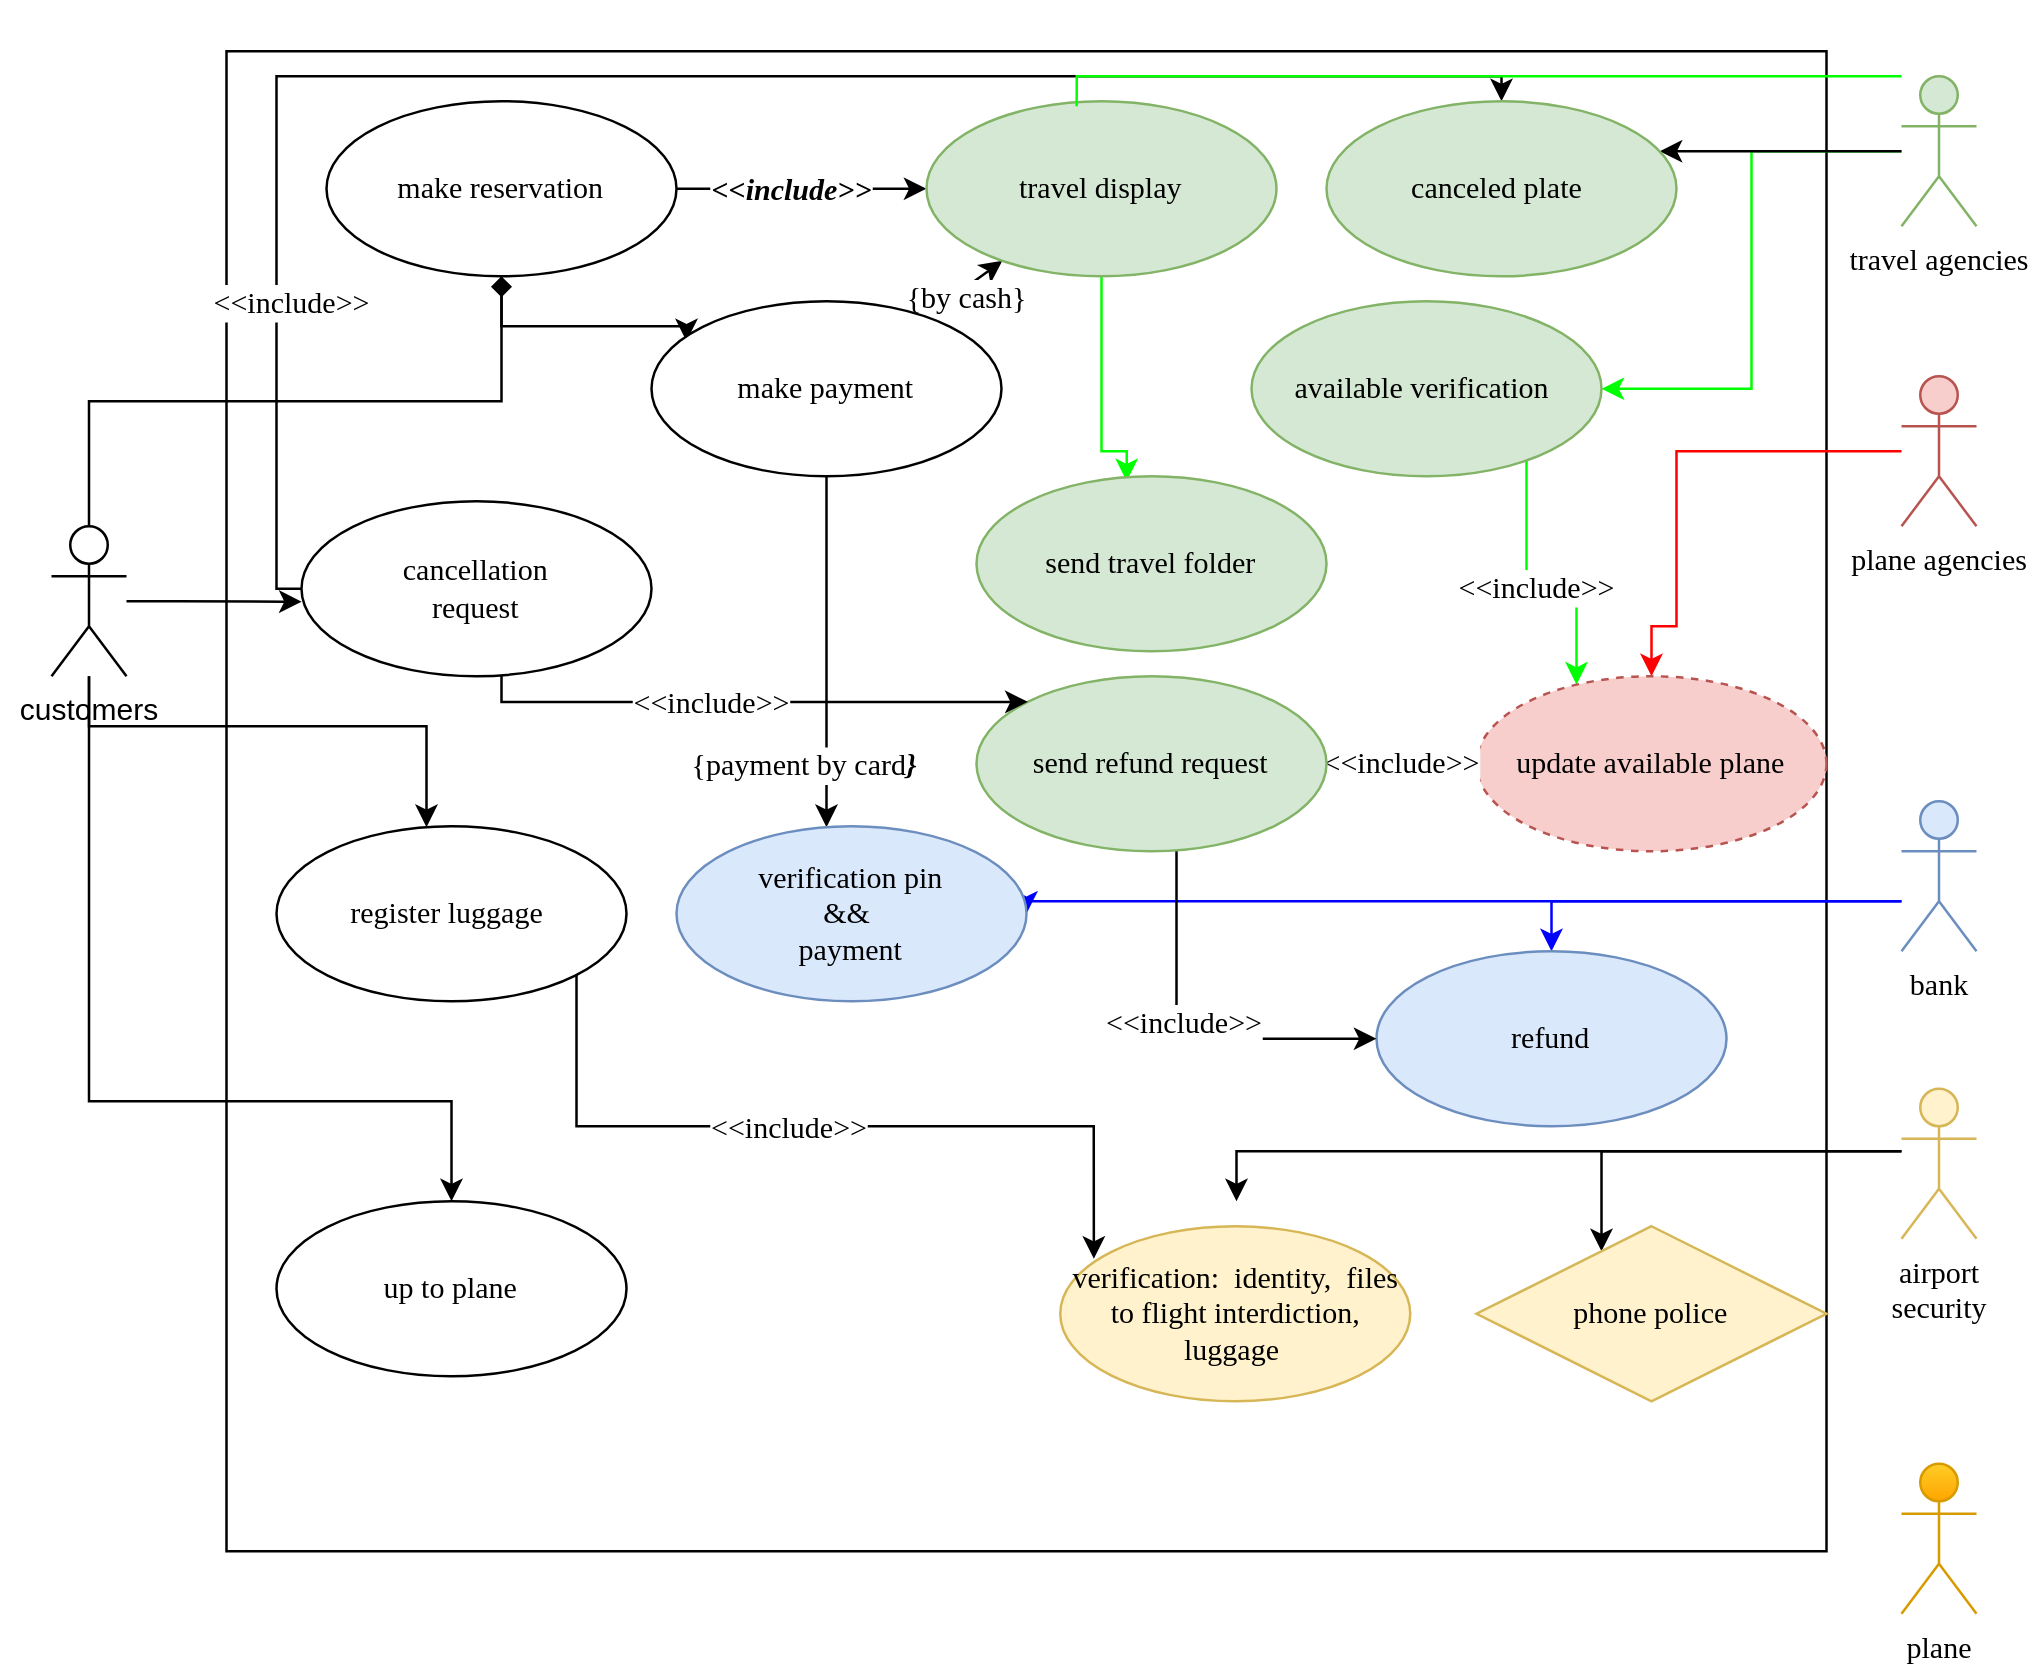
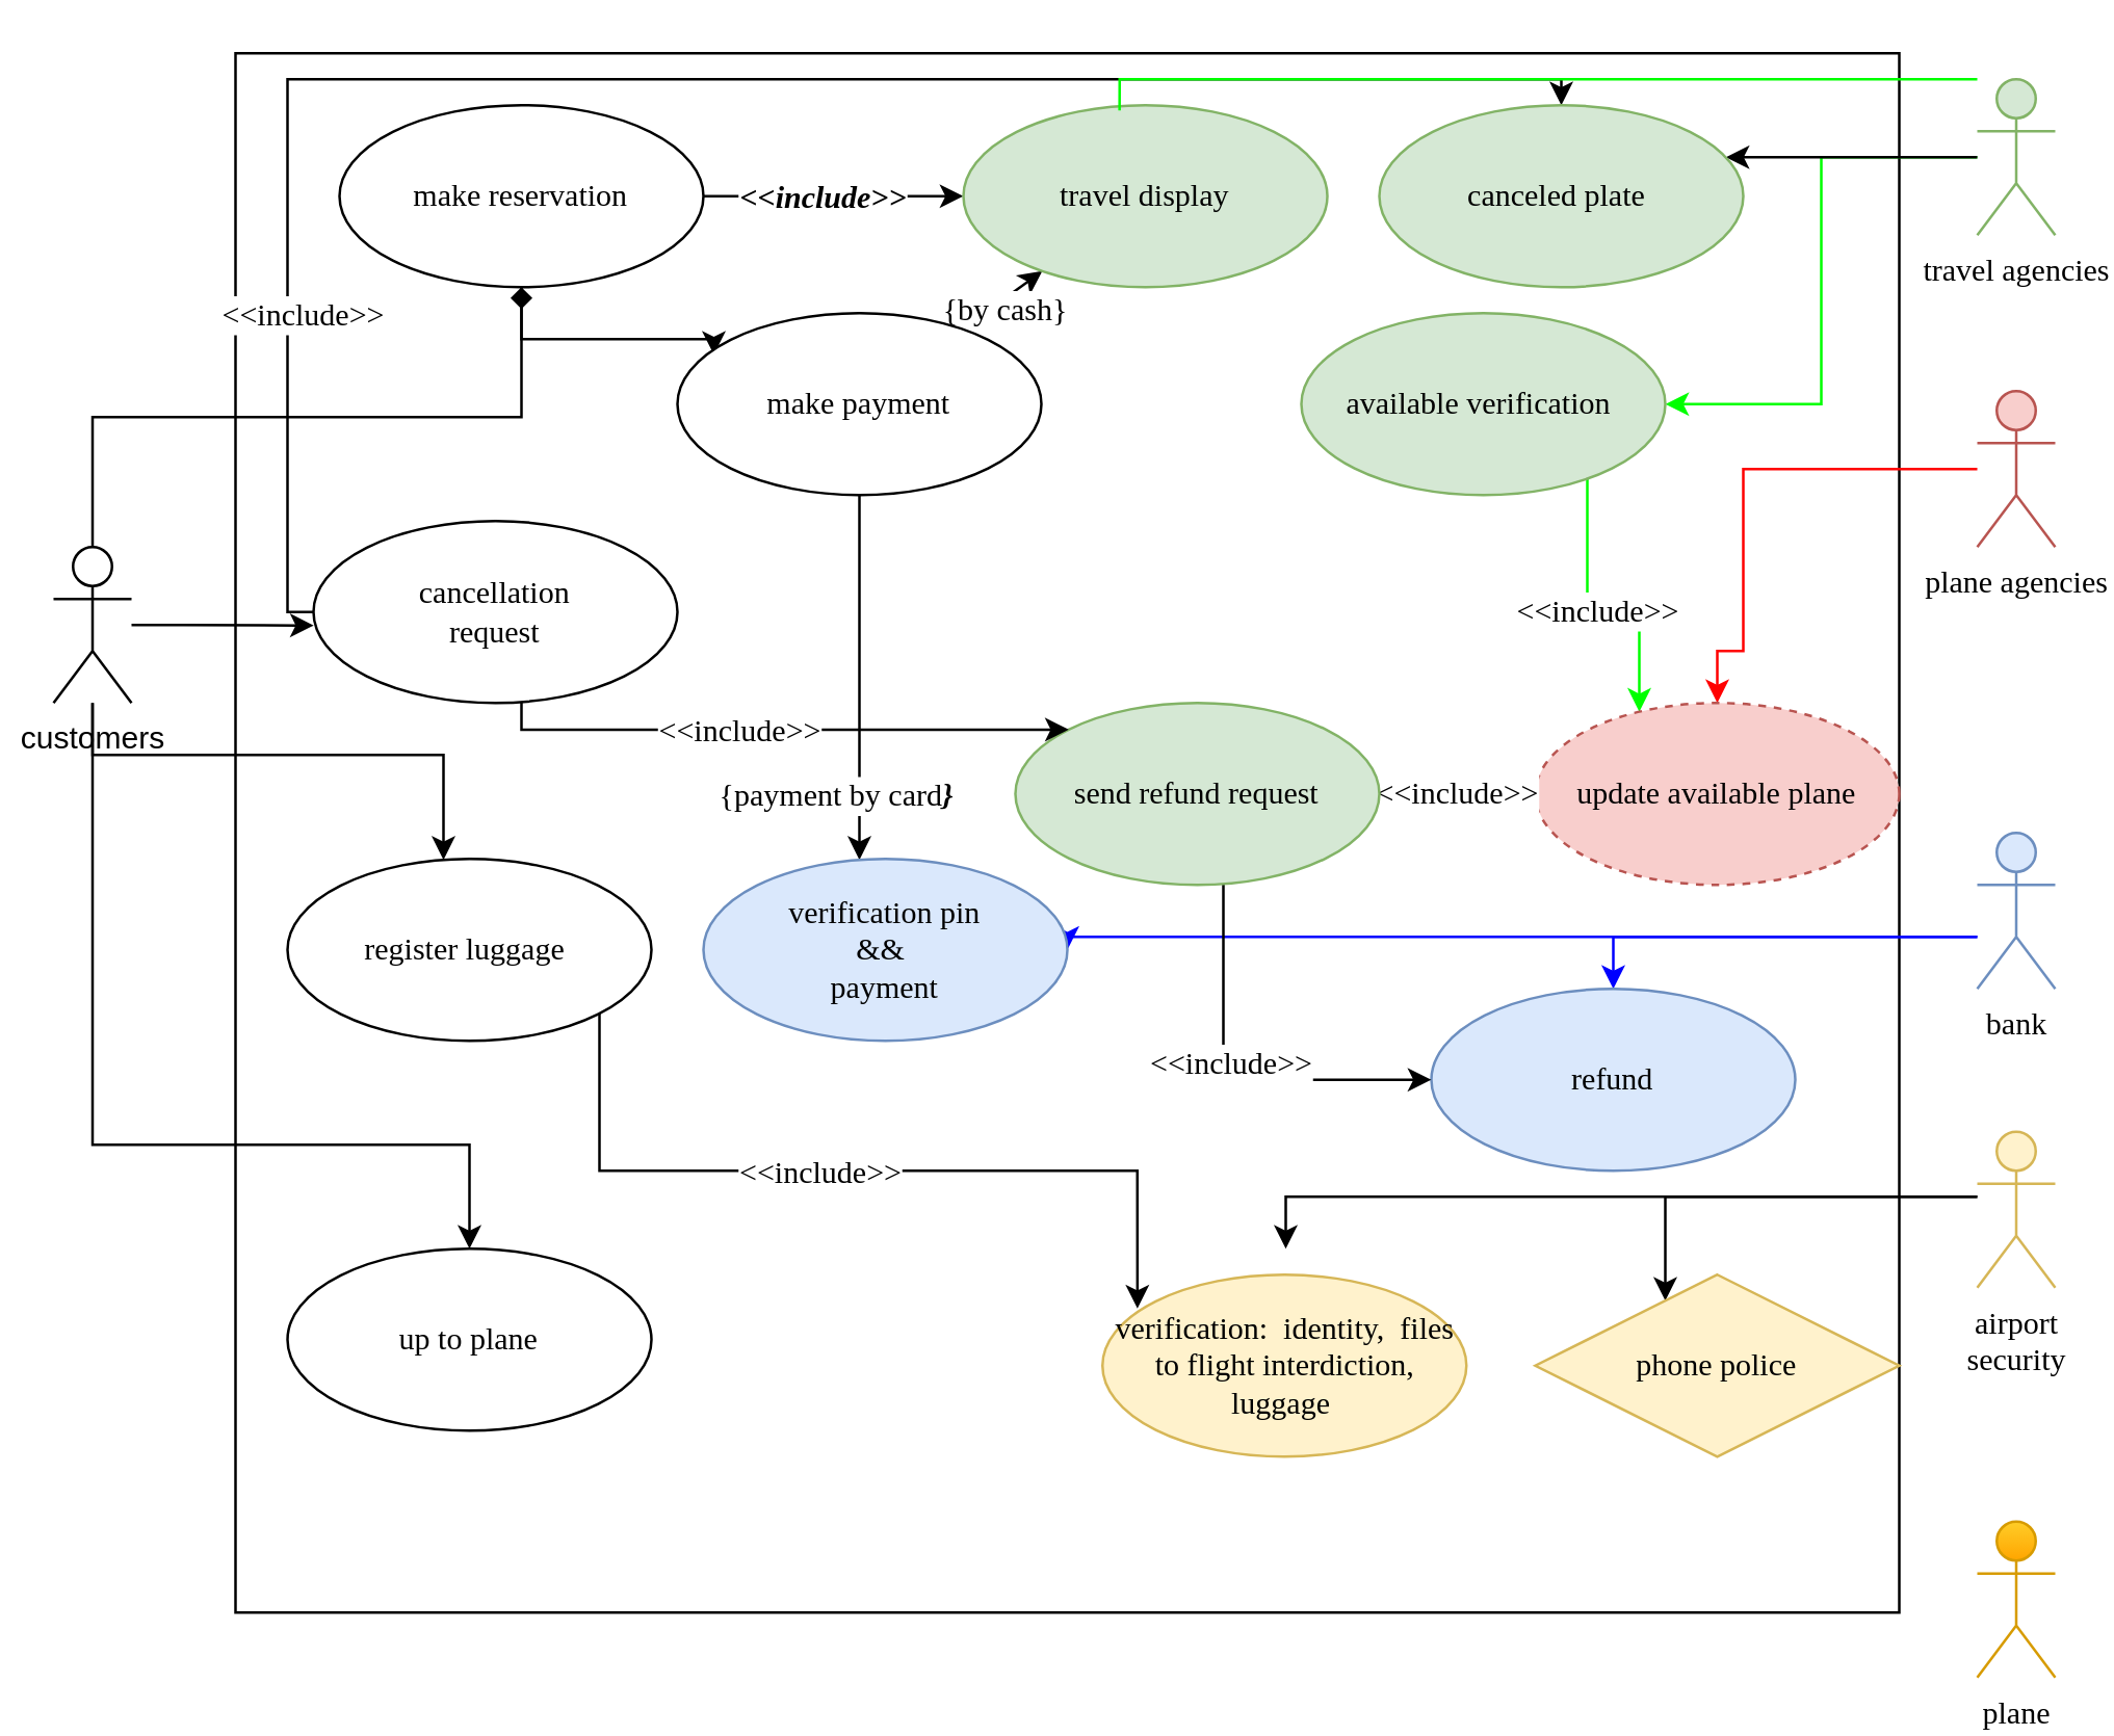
- <mxCell id="9" style="edgeStyle=orthogonalEdgeStyle;rounded=0;orthogonalLoop=1;jettySize=auto;html=1;entryX=0.429;entryY=0.029;entryDx=0;entryDy=0;entryPerimeter=0;fontFamily=Comic Sans MS;fontSize=12;strokeColor=#00FF00;startArrow=none;" edge="1" parent="1" source="51" target="34"><mxGeometry relative="1" as="geometry"><Array as="points"><mxPoint x="440" y="180" /><mxPoint x="450" y="180" /></Array></mxGeometry></mxCell>
- <mxCell id="34" value="send travel folder" style="ellipse;whiteSpace=wrap;html=1;fontFamily=Comic Sans MS;fontSize=12;fillColor=#d5e8d4;strokeColor=#82b366;" vertex="1" parent="1"><mxGeometry x="390" y="190" width="140" height="70" as="geometry" /></mxCell>
